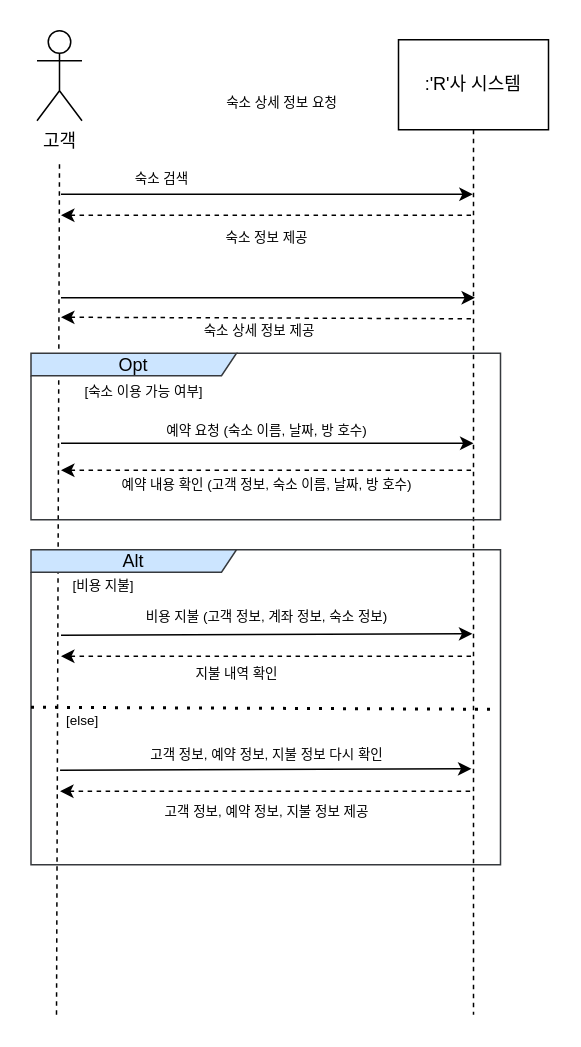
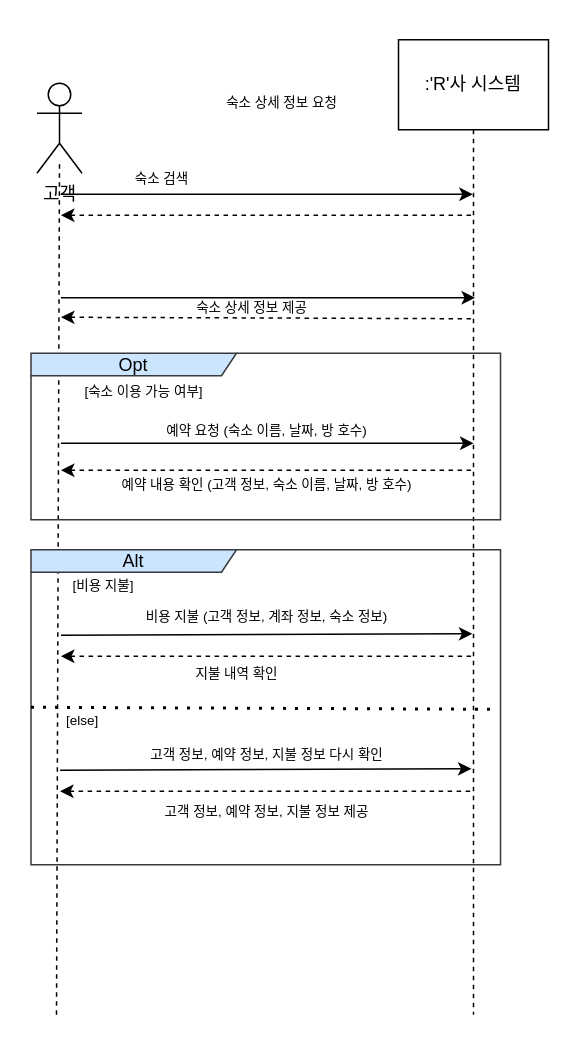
- <mxCell id="2" value="고객" style="shape=umlActor;verticalLabelPosition=bottom;verticalAlign=top;html=1;outlineConnect=0;" vertex="1" parent="1"><mxGeometry x="24" y="20" width="30" height="60" as="geometry" /></mxCell>
+ <mxCell id="2" value="고객" style="shape=umlActor;verticalLabelPosition=bottom;verticalAlign=top;html=1;outlineConnect=0;" vertex="1" parent="1"><mxGeometry x="24" y="55" width="30" height="60" as="geometry" /></mxCell>
- <mxCell id="12" value="숙소 정보 제공" style="text;html=1;align=center;verticalAlign=middle;resizable=0;points=[];autosize=1;strokeColor=none;fillColor=none;fontSize=9;" vertex="1" parent="1"><mxGeometry x="131.5" y="143" width="90" height="30" as="geometry" /></mxCell>
- <mxCell id="14" value="숙소 상세 정보 제공" style="text;html=1;align=center;verticalAlign=middle;resizable=0;points=[];autosize=1;strokeColor=none;fillColor=none;fontSize=9;" vertex="1" parent="1"><mxGeometry x="117" y="205" width="110" height="30" as="geometry" /></mxCell>
+ <mxCell id="14" value="숙소 상세 정보 제공" style="text;html=1;align=center;verticalAlign=middle;resizable=0;points=[];autosize=1;strokeColor=none;fillColor=none;fontSize=9;" vertex="1" parent="1"><mxGeometry x="112" y="190" width="110" height="30" as="geometry" /></mxCell>
